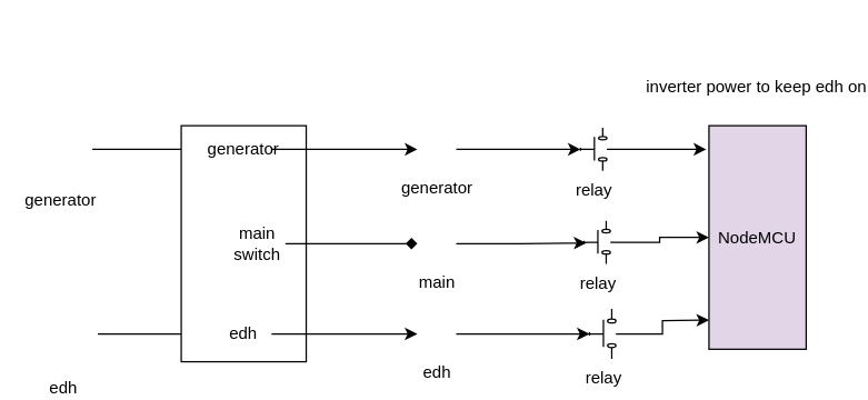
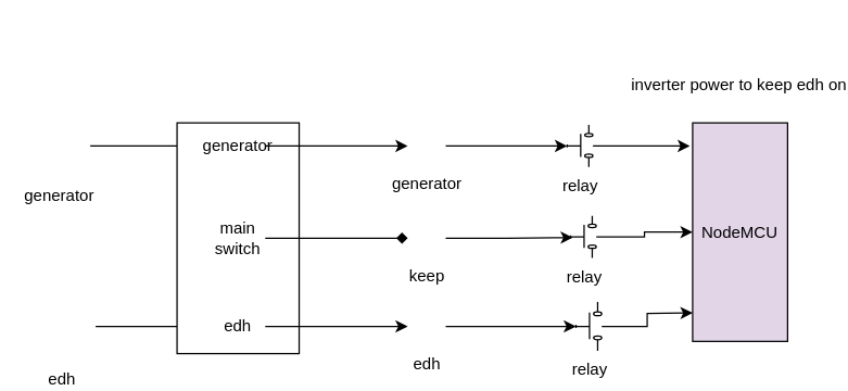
- <mxCell id="8" value="main switch&lt;br&gt;" style="text;html=1;strokeColor=none;fillColor=none;align=center;verticalAlign=middle;whiteSpace=wrap;rounded=0;" vertex="1" parent="1"><mxGeometry x="165" y="165" width="40" height="20" as="geometry" /></mxCell>
+ <mxCell id="8" value="main switch&lt;br&gt;" style="text;html=1;strokeColor=none;fillColor=none;align=center;verticalAlign=middle;whiteSpace=wrap;rounded=0;" vertex="1" parent="1"><mxGeometry x="155" y="165" width="40" height="20" as="geometry" /></mxCell>
- <mxCell id="16" value="main" style="shape=image;html=1;verticalAlign=top;verticalLabelPosition=bottom;labelBackgroundColor=#ffffff;imageAspect=0;aspect=fixed;image=https://cdn2.iconfinder.com/data/icons/donkey/800/19-128.png" vertex="1" parent="1"><mxGeometry x="300" y="161" width="28" height="28" as="geometry" /></mxCell>
+ <mxCell id="16" value="keep" style="shape=image;html=1;verticalAlign=top;verticalLabelPosition=bottom;labelBackgroundColor=#ffffff;imageAspect=0;aspect=fixed;image=https://cdn2.iconfinder.com/data/icons/donkey/800/19-128.png" vertex="1" parent="1"><mxGeometry x="300" y="161" width="28" height="28" as="geometry" /></mxCell>
